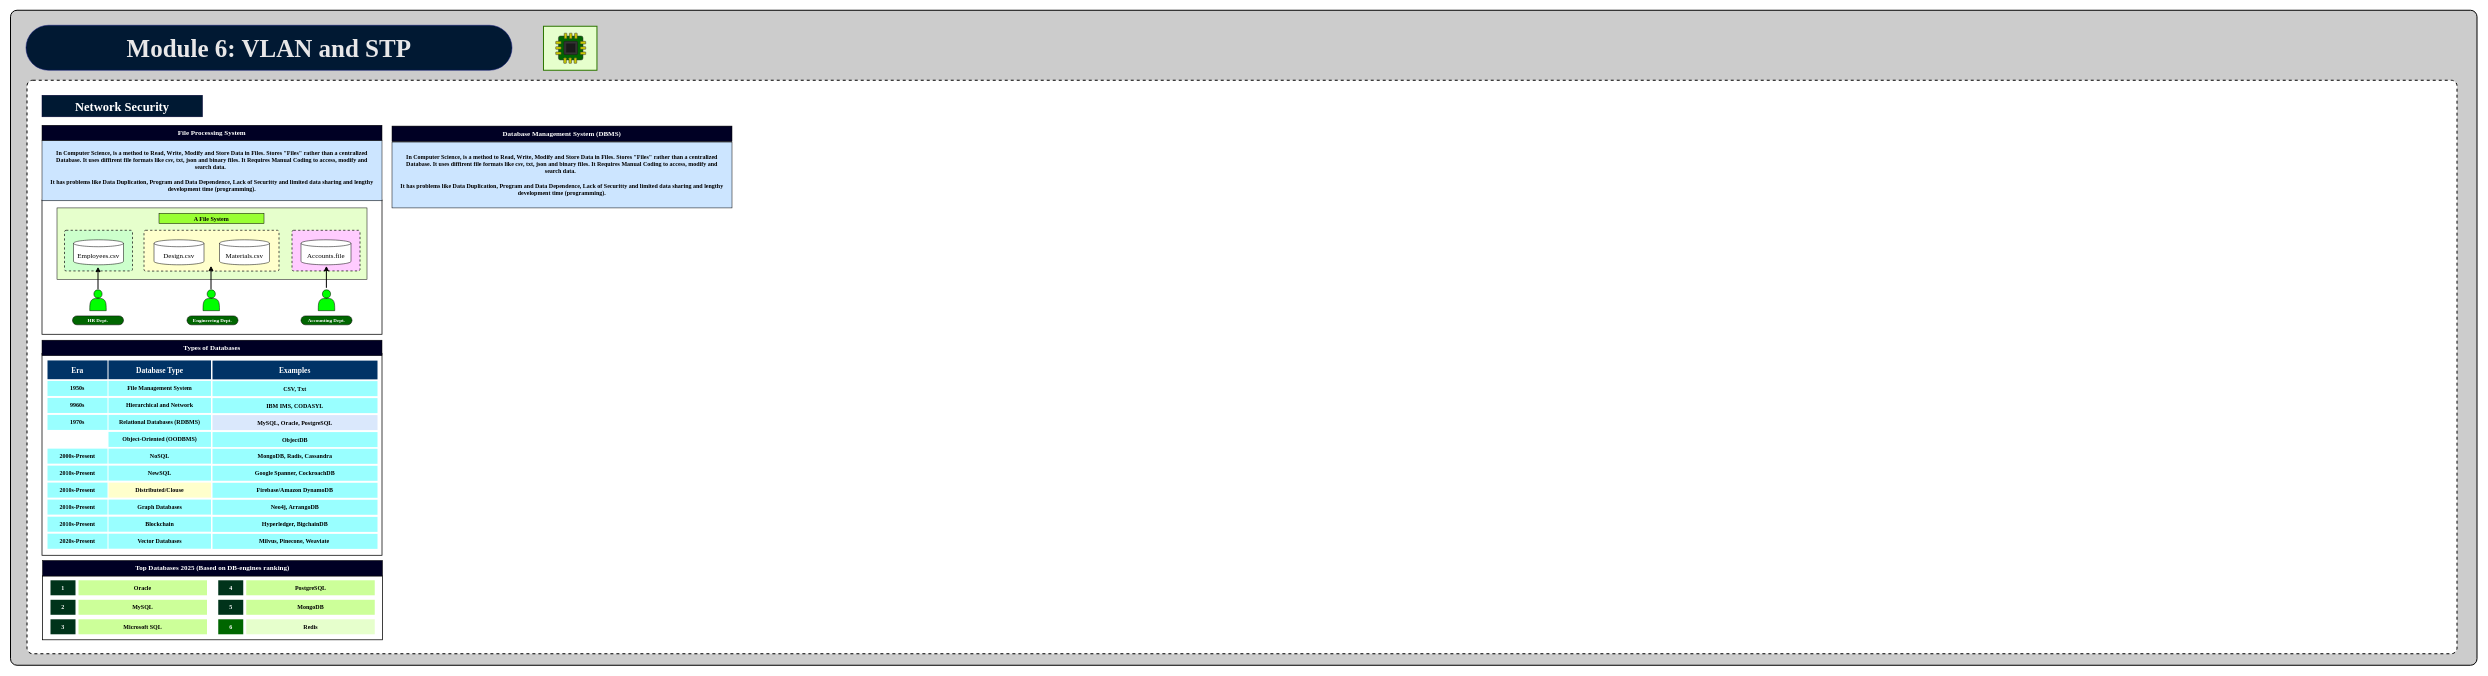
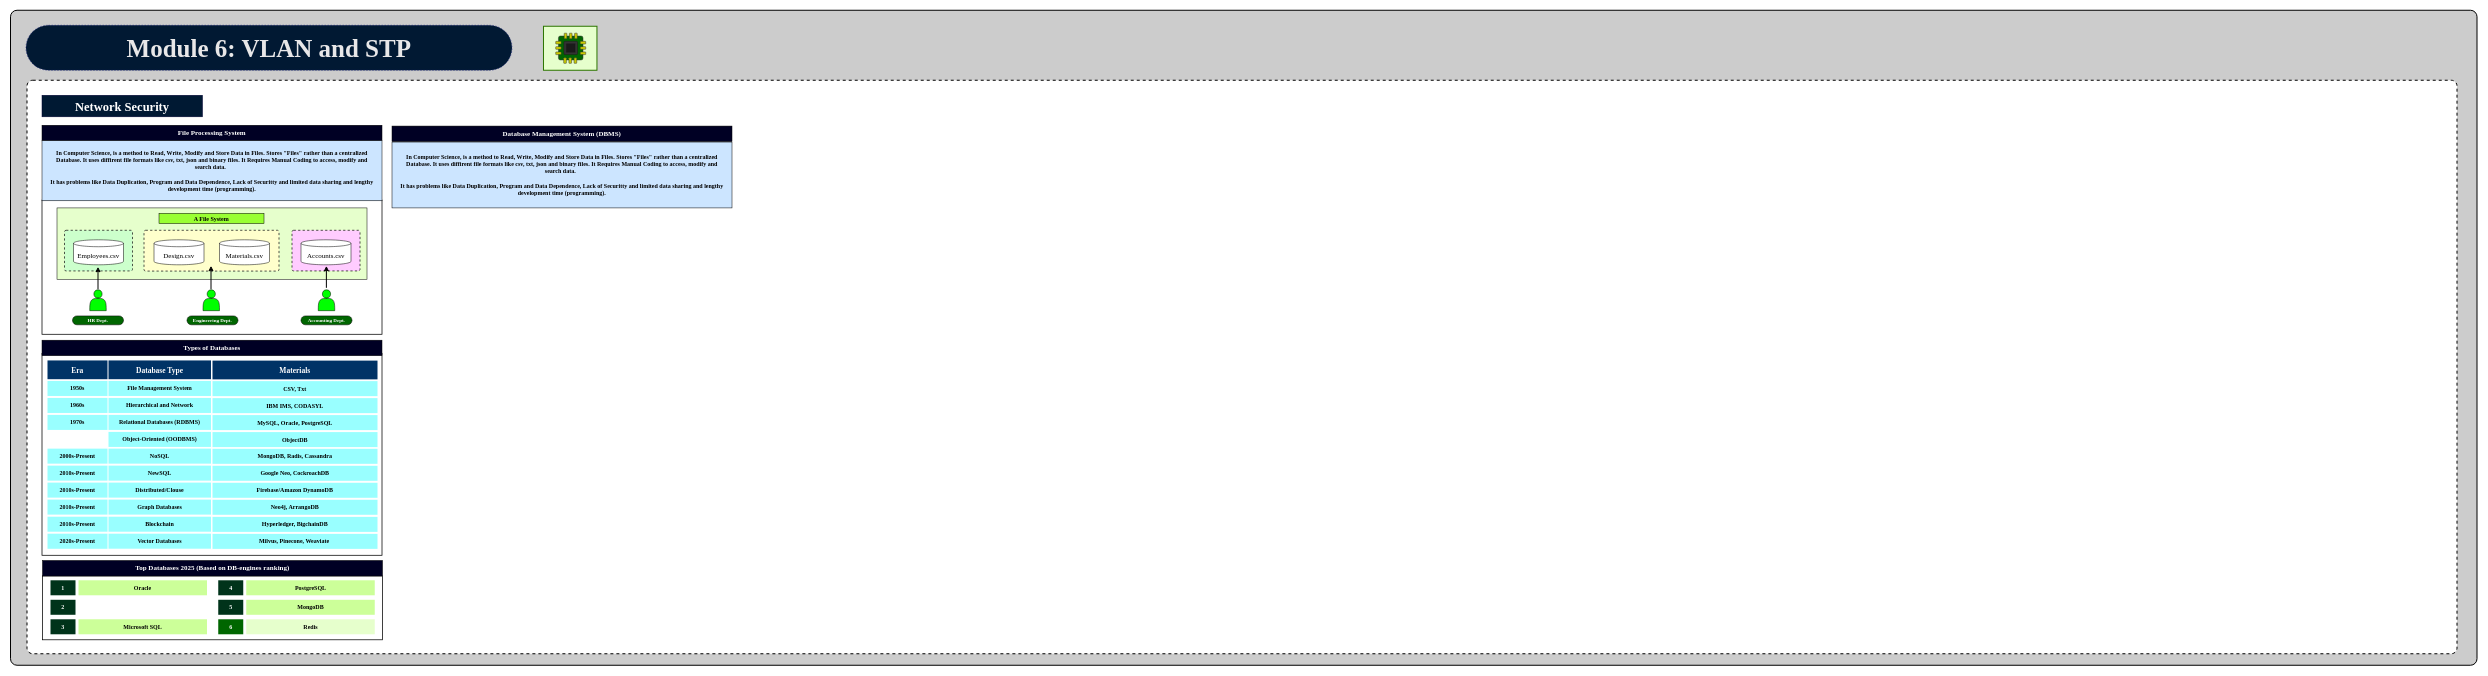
- <mxCell id="7" value="&lt;font face=&quot;Comic Sans MS&quot; color=&quot;#e8e7e8&quot;&gt;&lt;span style=&quot;font-size: 50px;&quot;&gt;&lt;b&gt;Module 6: VLAN and STP&lt;/b&gt;&lt;/span&gt;&lt;/font&gt;" style="rounded=1;whiteSpace=wrap;html=1;fillColor=#011933;fontColor=#ffffff;strokeColor=#0D1478;arcSize=50;fontSize=20;" parent="1" vertex="1"><mxGeometry x="51" y="50" width="972" height="90" as="geometry" /></mxCell>
+ <mxCell id="7" value="&lt;font face=&quot;Comic Sans MS&quot; color=&quot;#e8e7e8&quot;&gt;&lt;span style=&quot;font-size: 50px;&quot;&gt;&lt;b&gt;Module 6: VLAN and STP&lt;/b&gt;&lt;/span&gt;&lt;/font&gt;" style="rounded=1;whiteSpace=wrap;html=1;fillColor=#011933;fontColor=#ffffff;strokeColor=#0D1478;arcSize=50;fontSize=20;dashed=1;" parent="1" vertex="1"><mxGeometry x="51" y="50" width="972" height="90" as="geometry" /></mxCell>
- <mxCell id="37" value="&lt;font face=&quot;Comic Sans MS&quot;&gt;Accounts.file&lt;/font&gt;" style="shape=cylinder3;whiteSpace=wrap;html=1;boundedLbl=1;backgroundOutline=1;size=6.925;fillColor=#FFFFFF;strokeColor=#000000;fontSize=14;fontColor=#000000;" vertex="1" parent="1"><mxGeometry x="601" y="479.09" width="100" height="50" as="geometry" /></mxCell>
+ <mxCell id="37" value="&lt;font face=&quot;Comic Sans MS&quot;&gt;Accounts.csv&lt;/font&gt;" style="shape=cylinder3;whiteSpace=wrap;html=1;boundedLbl=1;backgroundOutline=1;size=6.925;fillColor=#FFFFFF;strokeColor=#000000;fontSize=14;fontColor=#000000;" vertex="1" parent="1"><mxGeometry x="601" y="479.09" width="100" height="50" as="geometry" /></mxCell>
- <mxCell id="51" value="&lt;font face=&quot;Comic Sans MS&quot;&gt;&lt;b&gt;Examples&lt;/b&gt;&lt;/font&gt;" style="rounded=0;whiteSpace=wrap;html=1;fillColor=#003366;fontColor=#FFFFFF;strokeColor=none;align=center;spacing=12;fontSize=15;" vertex="1" parent="1"><mxGeometry x="424" y="720.71" width="330" height="37.53" as="geometry" /></mxCell>
+ <mxCell id="51" value="&lt;font face=&quot;Comic Sans MS&quot;&gt;&lt;b&gt;Materials&lt;/b&gt;&lt;/font&gt;" style="rounded=0;whiteSpace=wrap;html=1;fillColor=#003366;fontColor=#FFFFFF;strokeColor=none;align=center;spacing=12;fontSize=15;" vertex="1" parent="1"><mxGeometry x="424" y="720.71" width="330" height="37.53" as="geometry" /></mxCell>
- <mxCell id="55" value="&lt;font face=&quot;Comic Sans MS&quot;&gt;&lt;b&gt;9960s&lt;/b&gt;&lt;/font&gt;" style="rounded=0;whiteSpace=wrap;html=1;fillColor=#99FFFF;fontColor=#000000;strokeColor=none;align=center;spacing=12;fontSize=12;" vertex="1" parent="1"><mxGeometry x="94" y="795.41" width="120" height="30" as="geometry" /></mxCell>
+ <mxCell id="55" value="&lt;font face=&quot;Comic Sans MS&quot;&gt;&lt;b&gt;1960s&lt;/b&gt;&lt;/font&gt;" style="rounded=0;whiteSpace=wrap;html=1;fillColor=#99FFFF;fontColor=#000000;strokeColor=none;align=center;spacing=12;fontSize=12;" vertex="1" parent="1"><mxGeometry x="94" y="795.41" width="120" height="30" as="geometry" /></mxCell>
- <mxCell id="60" value="&lt;font face=&quot;Comic Sans MS&quot;&gt;&lt;b&gt;MySQL, Oracle, PostgreSQL&lt;/b&gt;&lt;/font&gt;" style="rounded=0;whiteSpace=wrap;html=1;fillColor=#dae8fc;fontColor=#000000;strokeColor=none;align=center;spacing=12;fontSize=12;" vertex="1" parent="1"><mxGeometry x="424" y="829.69" width="330" height="30" as="geometry" /></mxCell>
+ <mxCell id="60" value="&lt;font face=&quot;Comic Sans MS&quot;&gt;&lt;b&gt;MySQL, Oracle, PostgreSQL&lt;/b&gt;&lt;/font&gt;" style="rounded=0;whiteSpace=wrap;html=1;fillColor=#99FFFF;fontColor=#000000;strokeColor=none;align=center;spacing=12;fontSize=12;" vertex="1" parent="1"><mxGeometry x="424" y="829.69" width="330" height="30" as="geometry" /></mxCell>
- <mxCell id="68" value="&lt;font face=&quot;Comic Sans MS&quot;&gt;&lt;b&gt;Google Spanner, CockroachDB&lt;/b&gt;&lt;/font&gt;" style="rounded=0;whiteSpace=wrap;html=1;fillColor=#99FFFF;fontColor=#000000;strokeColor=none;align=center;spacing=12;fontSize=12;" vertex="1" parent="1"><mxGeometry x="424" y="931.12" width="330" height="30" as="geometry" /></mxCell>
+ <mxCell id="68" value="&lt;font face=&quot;Comic Sans MS&quot;&gt;&lt;b&gt;Google Neo, CockroachDB&lt;/b&gt;&lt;/font&gt;" style="rounded=0;whiteSpace=wrap;html=1;fillColor=#99FFFF;fontColor=#000000;strokeColor=none;align=center;spacing=12;fontSize=12;" vertex="1" parent="1"><mxGeometry x="424" y="931.12" width="330" height="30" as="geometry" /></mxCell>
- <mxCell id="70" value="&lt;font face=&quot;Comic Sans MS&quot;&gt;&lt;b&gt;Distributed/Clouse&lt;/b&gt;&lt;/font&gt;" style="rounded=0;whiteSpace=wrap;html=1;fillColor=#ffffcc;fontColor=#000000;strokeColor=none;align=center;spacing=12;fontSize=12;" vertex="1" parent="1"><mxGeometry x="216" y="964.72" width="205" height="30" as="geometry" /></mxCell>
+ <mxCell id="70" value="&lt;font face=&quot;Comic Sans MS&quot;&gt;&lt;b&gt;Distributed/Clouse&lt;/b&gt;&lt;/font&gt;" style="rounded=0;whiteSpace=wrap;html=1;fillColor=#99FFFF;fontColor=#000000;strokeColor=none;align=center;spacing=12;fontSize=12;" vertex="1" parent="1"><mxGeometry x="216" y="964.72" width="205" height="30" as="geometry" /></mxCell>
- <mxCell id="85" value="&lt;font face=&quot;Comic Sans MS&quot;&gt;&lt;b&gt;MySQL&lt;/b&gt;&lt;/font&gt;" style="rounded=0;whiteSpace=wrap;html=1;fillColor=#CCFF99;fontColor=#000000;strokeColor=none;align=center;spacing=12;fontSize=12;" vertex="1" parent="1"><mxGeometry x="156" y="1199.07" width="257" height="30" as="geometry" /></mxCell>
